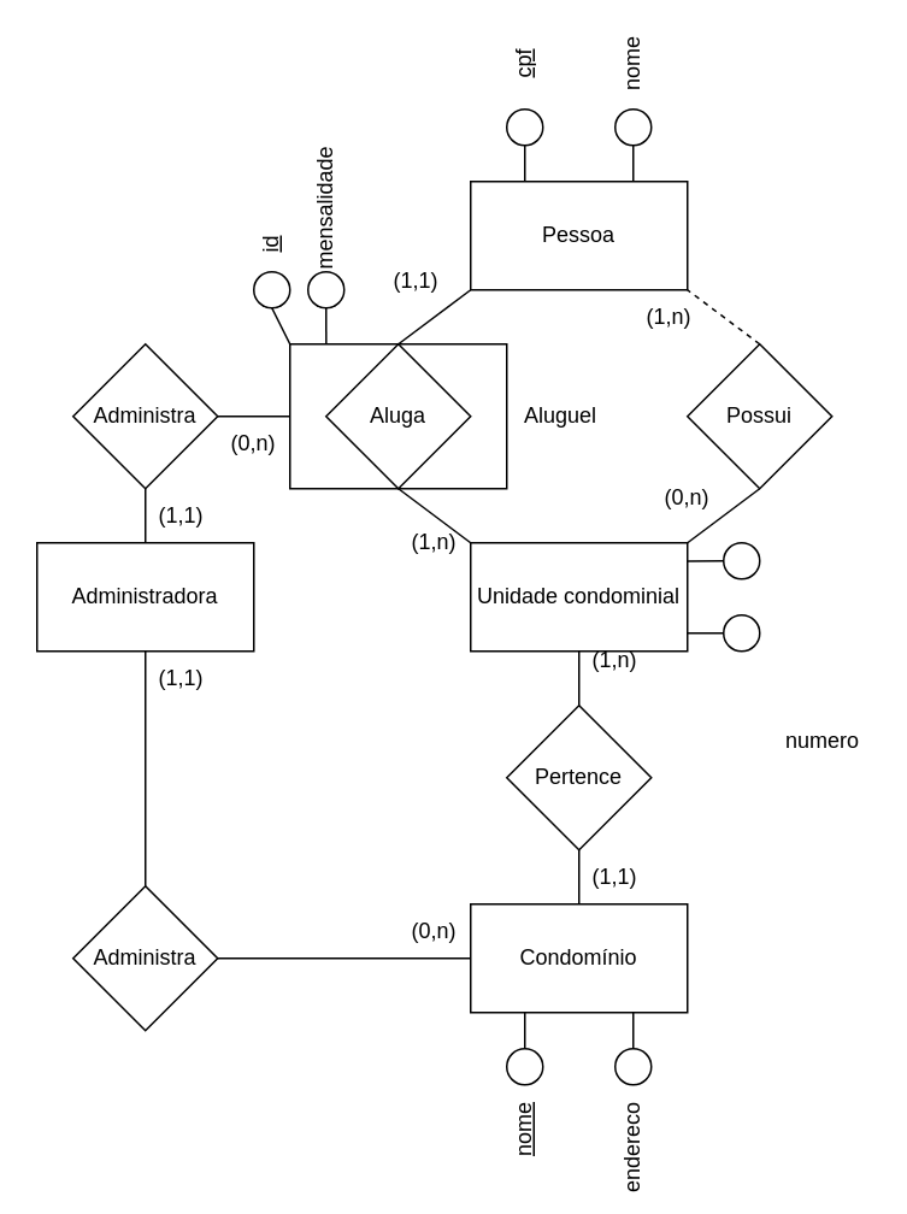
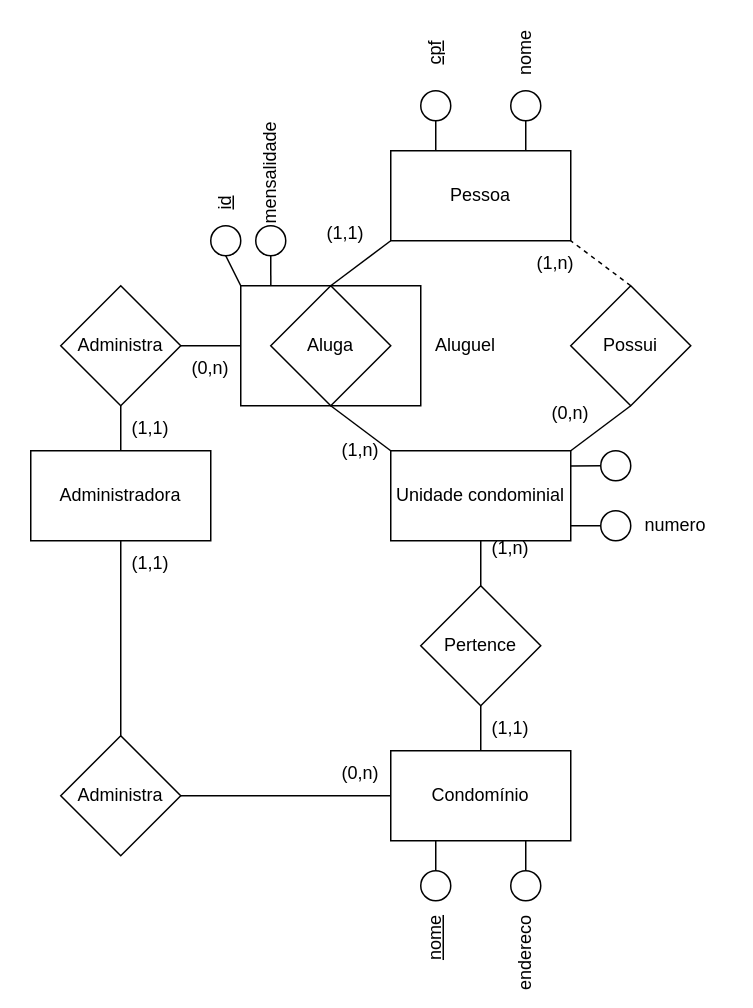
- <mxCell id="43" value="numero" style="text;html=1;strokeColor=none;fillColor=none;align=center;verticalAlign=middle;whiteSpace=wrap;rounded=0;" parent="1" vertex="1"><mxGeometry x="425" y="395" width="60" height="30" as="geometry" /></mxCell>
+ <mxCell id="43" value="numero" style="text;html=1;strokeColor=none;fillColor=none;align=center;verticalAlign=middle;whiteSpace=wrap;rounded=0;" parent="1" vertex="1"><mxGeometry x="420" y="335" width="60" height="30" as="geometry" /></mxCell>
